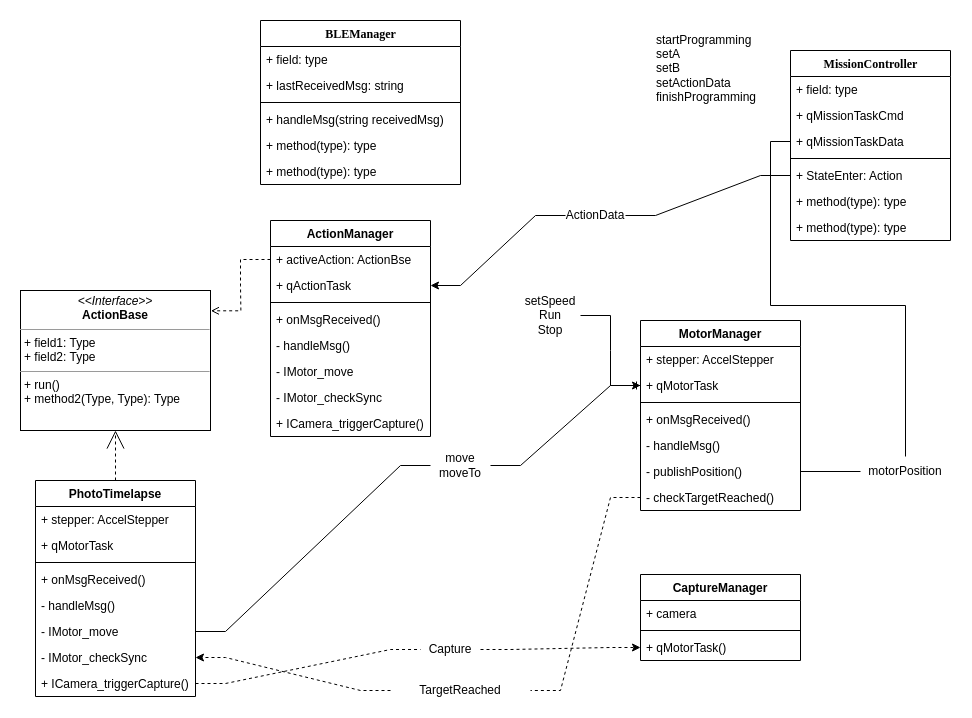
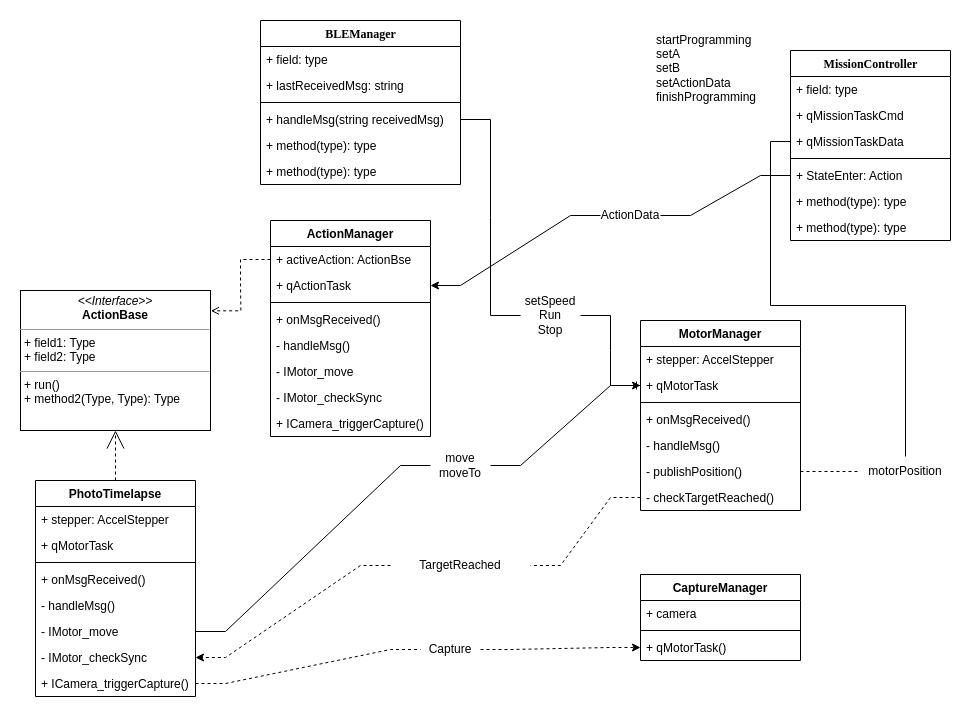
- <mxCell id="66" value="ActionData" style="text;html=1;strokeColor=none;fillColor=none;align=center;verticalAlign=middle;whiteSpace=wrap;rounded=0;" vertex="1" parent="1"><mxGeometry x="565" y="200" width="60" height="30" as="geometry" /></mxCell>
+ <mxCell id="66" value="ActionData" style="text;html=1;strokeColor=none;fillColor=none;align=center;verticalAlign=middle;whiteSpace=wrap;rounded=0;" vertex="1" parent="1"><mxGeometry x="600" y="200" width="60" height="30" as="geometry" /></mxCell>
+ <mxCell id="46" value="" style="edgeStyle=entityRelationEdgeStyle;fontSize=12;html=1;endArrow=none;endFill=1;rounded=0;exitX=1;exitY=0.5;exitDx=0;exitDy=0;entryX=0;entryY=0.5;entryDx=0;entryDy=0;" edge="1" parent="1" source="29" target="45"><mxGeometry width="100" height="100" relative="1" as="geometry"><mxPoint x="460" y="119" as="sourcePoint" /><mxPoint x="520" y="355" as="targetPoint" /></mxGeometry></mxCell>
- <mxCell id="48" value="" style="edgeStyle=orthogonalEdgeStyle;rounded=0;orthogonalLoop=1;jettySize=auto;html=1;entryX=0;entryY=0.5;entryDx=0;entryDy=0;endArrow=none;" edge="1" parent="1" source="19" target="47"><mxGeometry relative="1" as="geometry"><mxPoint x="800" y="471" as="sourcePoint" /><mxPoint x="790" y="115" as="targetPoint" /></mxGeometry></mxCell>
+ <mxCell id="48" value="" style="edgeStyle=orthogonalEdgeStyle;rounded=0;orthogonalLoop=1;jettySize=auto;html=1;entryX=0;entryY=0.5;entryDx=0;entryDy=0;endArrow=none;dashed=1;" edge="1" parent="1" source="19" target="47"><mxGeometry relative="1" as="geometry"><mxPoint x="800" y="471" as="sourcePoint" /><mxPoint x="790" y="115" as="targetPoint" /></mxGeometry></mxCell>
- <mxCell id="41" value="TargetReached" style="text;html=1;strokeColor=none;fillColor=none;align=center;verticalAlign=middle;whiteSpace=wrap;rounded=0;" parent="1" vertex="1"><mxGeometry x="390" y="675" width="140" height="30" as="geometry" /></mxCell>
+ <mxCell id="41" value="TargetReached" style="text;html=1;strokeColor=none;fillColor=none;align=center;verticalAlign=middle;whiteSpace=wrap;rounded=0;" parent="1" vertex="1"><mxGeometry x="390" y="550" width="140" height="30" as="geometry" /></mxCell>
